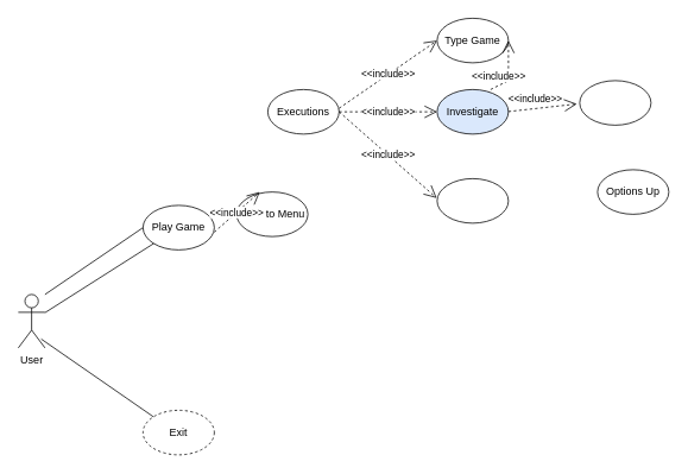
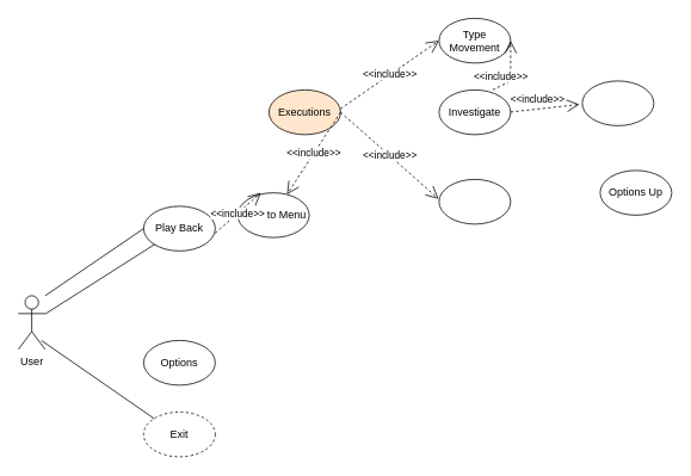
- <mxCell id="15" value="Type Game" style="ellipse;whiteSpace=wrap;html=1;" vertex="1" parent="1"><mxGeometry x="490" y="20" width="80" height="50" as="geometry" /></mxCell>
+ <mxCell id="15" value="Type Movement" style="ellipse;whiteSpace=wrap;html=1;" vertex="1" parent="1"><mxGeometry x="490" y="20" width="80" height="50" as="geometry" /></mxCell>
- <mxCell id="11" value="Executions" style="ellipse;whiteSpace=wrap;html=1;" vertex="1" parent="1"><mxGeometry x="300" y="100" width="80" height="50" as="geometry" /></mxCell>
+ <mxCell id="11" value="Executions" style="ellipse;whiteSpace=wrap;html=1;fillColor=#ffe6cc;" vertex="1" parent="1"><mxGeometry x="300" y="100" width="80" height="50" as="geometry" /></mxCell>
- <mxCell id="13" value="&amp;lt;&amp;lt;include&amp;gt;&amp;gt;" style="endArrow=open;endSize=12;dashed=1;html=1;rounded=0;exitX=1;exitY=0.5;exitDx=0;exitDy=0;entryX=0;entryY=0.5;entryDx=0;entryDy=0;" edge="1" parent="1" source="11" target="16"><mxGeometry width="160" relative="1" as="geometry"><mxPoint x="390.004" y="131.023" as="sourcePoint" /><mxPoint x="500" y="110" as="targetPoint" /></mxGeometry></mxCell>
+ <mxCell id="13" value="&amp;lt;&amp;lt;include&amp;gt;&amp;gt;" style="endArrow=open;endSize=12;dashed=1;html=1;rounded=0;exitX=1;exitY=0.5;exitDx=0;exitDy=0;" edge="1" parent="1" source="11" target="9"><mxGeometry width="160" relative="1" as="geometry"><mxPoint x="390.004" y="131.023" as="sourcePoint" /><mxPoint x="500" y="110" as="targetPoint" /></mxGeometry></mxCell>
- <mxCell id="16" value="Investigate" style="ellipse;whiteSpace=wrap;html=1;fillColor=#dae8fc;" vertex="1" parent="1"><mxGeometry x="490" y="100" width="80" height="50" as="geometry" /></mxCell>
+ <mxCell id="16" value="Investigate" style="ellipse;whiteSpace=wrap;html=1;" vertex="1" parent="1"><mxGeometry x="490" y="100" width="80" height="50" as="geometry" /></mxCell>
- <mxCell id="3" value="Play Game" style="ellipse;whiteSpace=wrap;html=1;" vertex="1" parent="1"><mxGeometry x="160" y="230" width="80" height="50" as="geometry" /></mxCell>
+ <mxCell id="3" value="Play Back" style="ellipse;whiteSpace=wrap;html=1;" vertex="1" parent="1"><mxGeometry x="160" y="230" width="80" height="50" as="geometry" /></mxCell>
+ <mxCell id="4" value="Options" style="ellipse;whiteSpace=wrap;html=1;" vertex="1" parent="1"><mxGeometry x="160" y="380" width="80" height="50" as="geometry" /></mxCell>
